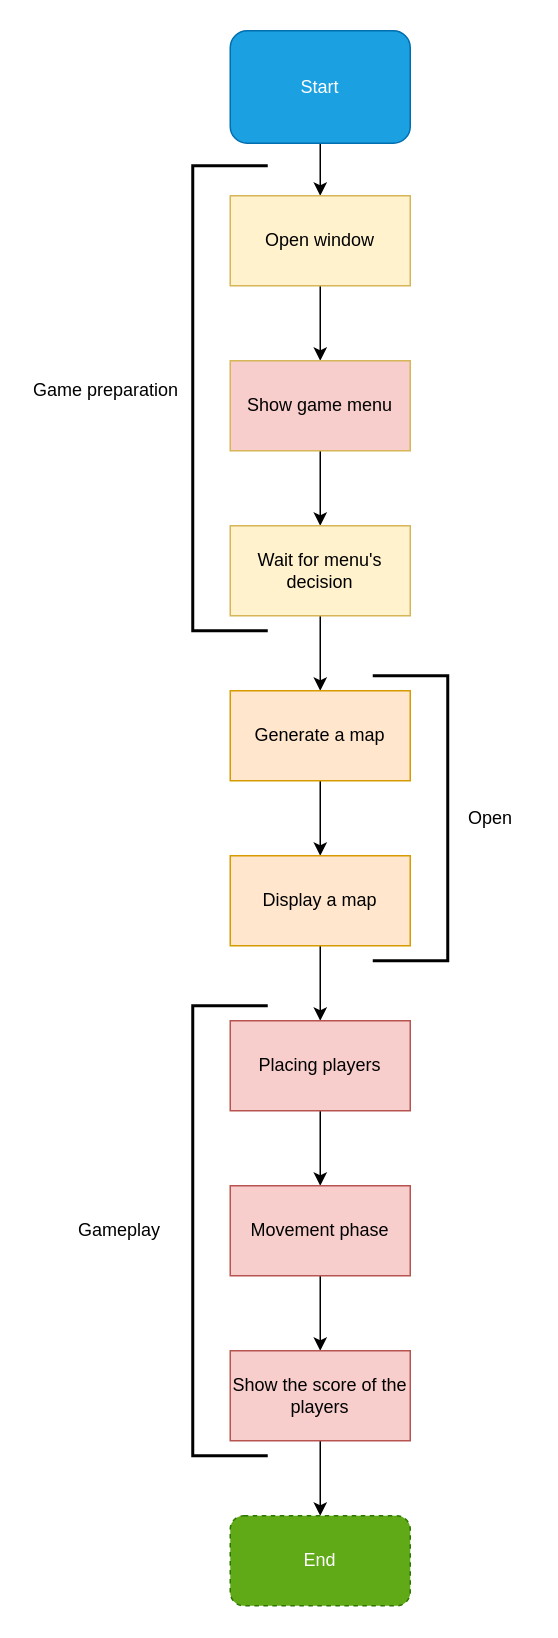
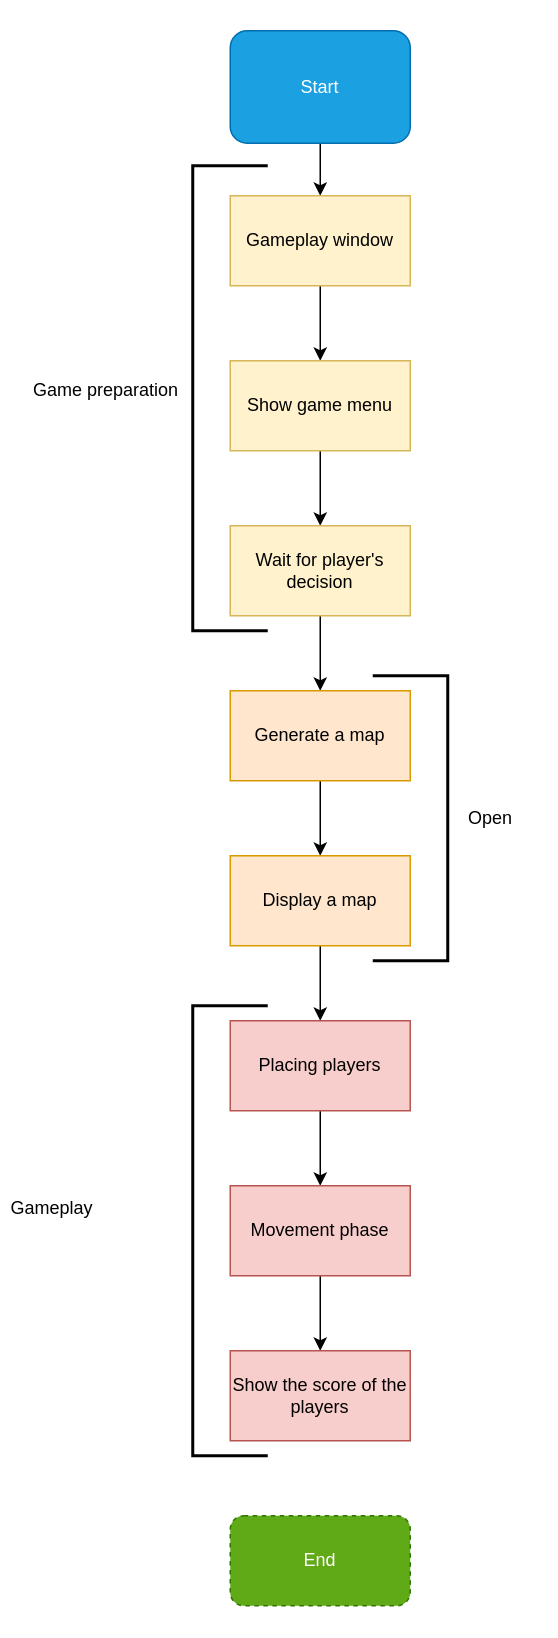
- <mxCell id="5" value="Open window" style="rounded=0;whiteSpace=wrap;html=1;fillColor=#fff2cc;strokeColor=#d6b656;" parent="1" vertex="1"><mxGeometry x="153" y="130" width="120" height="60" as="geometry" /></mxCell>
+ <mxCell id="5" value="Gameplay window" style="rounded=0;whiteSpace=wrap;html=1;fillColor=#fff2cc;strokeColor=#d6b656;" parent="1" vertex="1"><mxGeometry x="153" y="130" width="120" height="60" as="geometry" /></mxCell>
- <mxCell id="7" value="Show game menu" style="rounded=0;whiteSpace=wrap;html=1;fillColor=#f8cecc;strokeColor=#d6b656;" parent="1" vertex="1"><mxGeometry x="153" y="240" width="120" height="60" as="geometry" /></mxCell>
+ <mxCell id="7" value="Show game menu" style="rounded=0;whiteSpace=wrap;html=1;fillColor=#fff2cc;strokeColor=#d6b656;" parent="1" vertex="1"><mxGeometry x="153" y="240" width="120" height="60" as="geometry" /></mxCell>
- <mxCell id="9" value="Wait for menu's decision" style="rounded=0;whiteSpace=wrap;html=1;fillColor=#fff2cc;strokeColor=#d6b656;" parent="1" vertex="1"><mxGeometry x="153" y="350" width="120" height="60" as="geometry" /></mxCell>
+ <mxCell id="9" value="Wait for player's decision" style="rounded=0;whiteSpace=wrap;html=1;fillColor=#fff2cc;strokeColor=#d6b656;" parent="1" vertex="1"><mxGeometry x="153" y="350" width="120" height="60" as="geometry" /></mxCell>
- <mxCell id="26" value="Gameplay" style="text;html=1;resizable=0;points=[];autosize=1;align=left;verticalAlign=top;spacingTop=-4;" parent="1" vertex="1"><mxGeometry x="50" y="810" width="70" height="20" as="geometry" /></mxCell>
+ <mxCell id="26" value="Gameplay" style="text;html=1;resizable=0;points=[];autosize=1;align=left;verticalAlign=top;spacingTop=-4;" parent="1" vertex="1"><mxGeometry x="5" y="795" width="70" height="20" as="geometry" /></mxCell>
- <mxCell id="18" style="edgeStyle=orthogonalEdgeStyle;rounded=0;orthogonalLoop=1;jettySize=auto;html=1;exitX=0.5;exitY=1;exitDx=0;exitDy=0;entryX=0.5;entryY=0;entryDx=0;entryDy=0;" parent="1" source="19" target="20" edge="1"><mxGeometry relative="1" as="geometry"><mxPoint x="230" y="1020" as="targetPoint" /></mxGeometry></mxCell>
